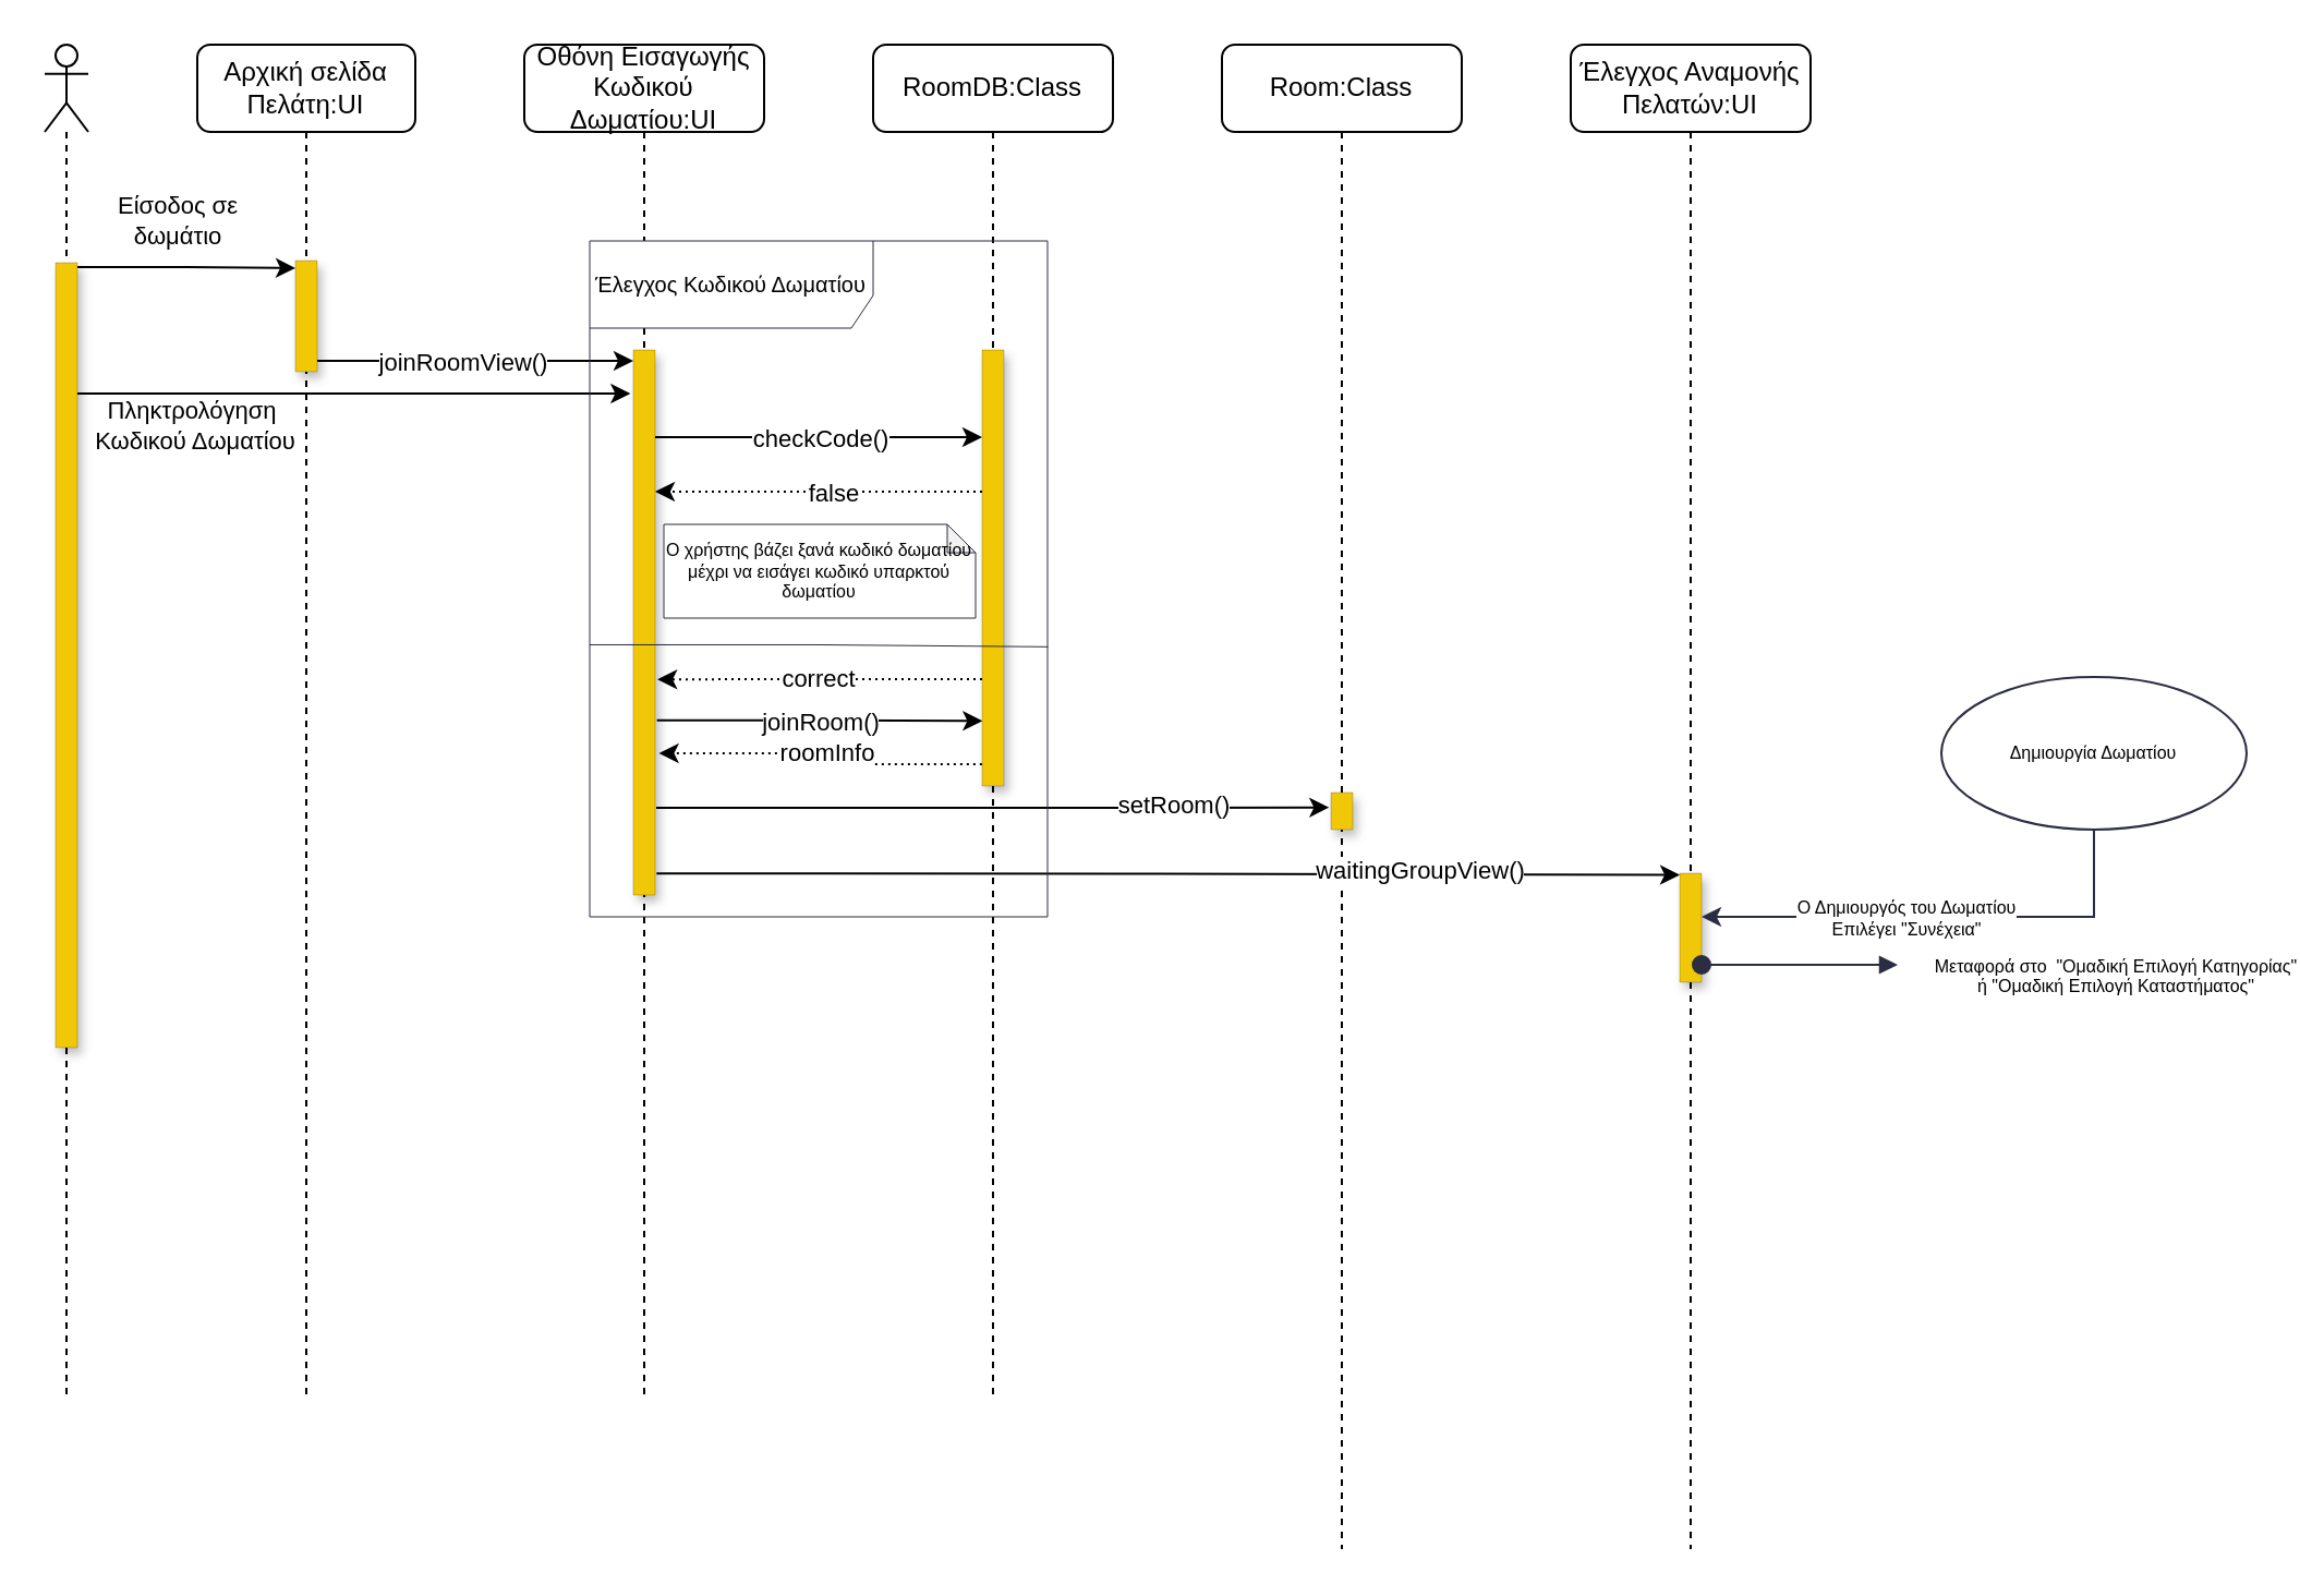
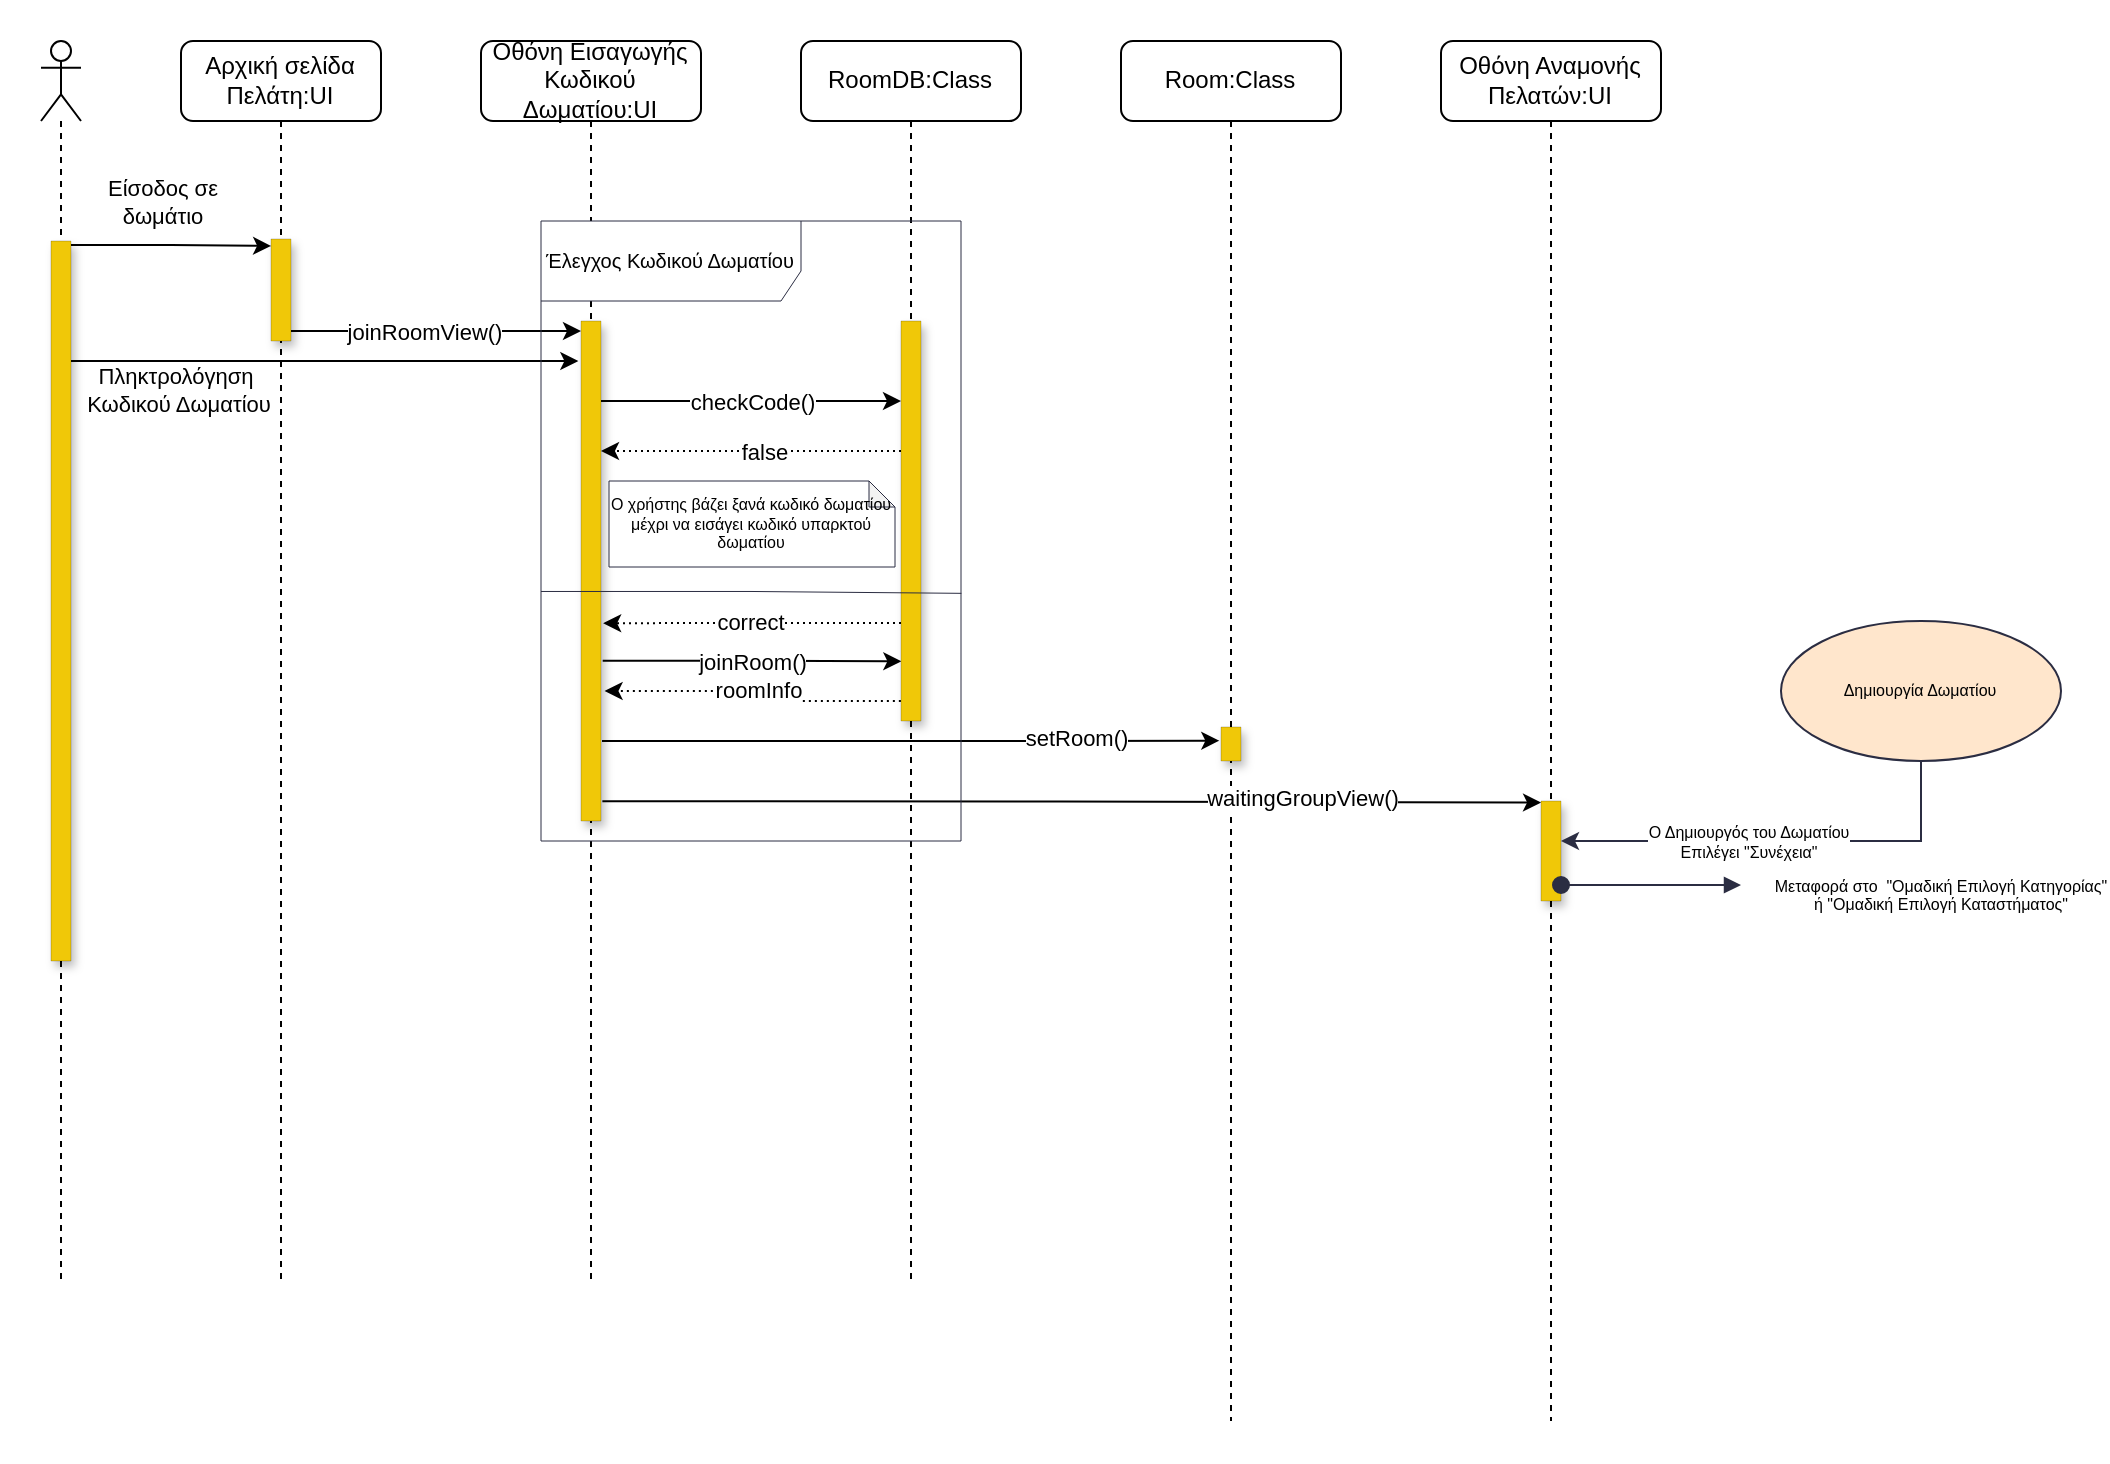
- <mxCell id="9" value="Έλεγχος Αναμονής Πελατών:UI" style="shape=umlLifeline;perimeter=lifelinePerimeter;whiteSpace=wrap;html=1;container=0;collapsible=0;recursiveResize=0;outlineConnect=0;glass=0;rounded=1;" parent="1" vertex="1"><mxGeometry x="720" y="20" width="110" height="690" as="geometry" /></mxCell>
+ <mxCell id="9" value="Οθόνη Αναμονής Πελατών:UI" style="shape=umlLifeline;perimeter=lifelinePerimeter;whiteSpace=wrap;html=1;container=0;collapsible=0;recursiveResize=0;outlineConnect=0;glass=0;rounded=1;" parent="1" vertex="1"><mxGeometry x="720" y="20" width="110" height="690" as="geometry" /></mxCell>
- <mxCell id="38" value="Δημιουργία Δωματίου" style="ellipse;whiteSpace=wrap;html=1;labelBackgroundColor=none;fontSize=8;strokeColor=#2B2D42;" parent="1" vertex="1"><mxGeometry x="890" y="310" width="140" height="70" as="geometry" /></mxCell>
+ <mxCell id="38" value="Δημιουργία Δωματίου" style="ellipse;whiteSpace=wrap;html=1;labelBackgroundColor=none;fontSize=8;strokeColor=#2B2D42;fillColor=#ffe6cc;" parent="1" vertex="1"><mxGeometry x="890" y="310" width="140" height="70" as="geometry" /></mxCell>
